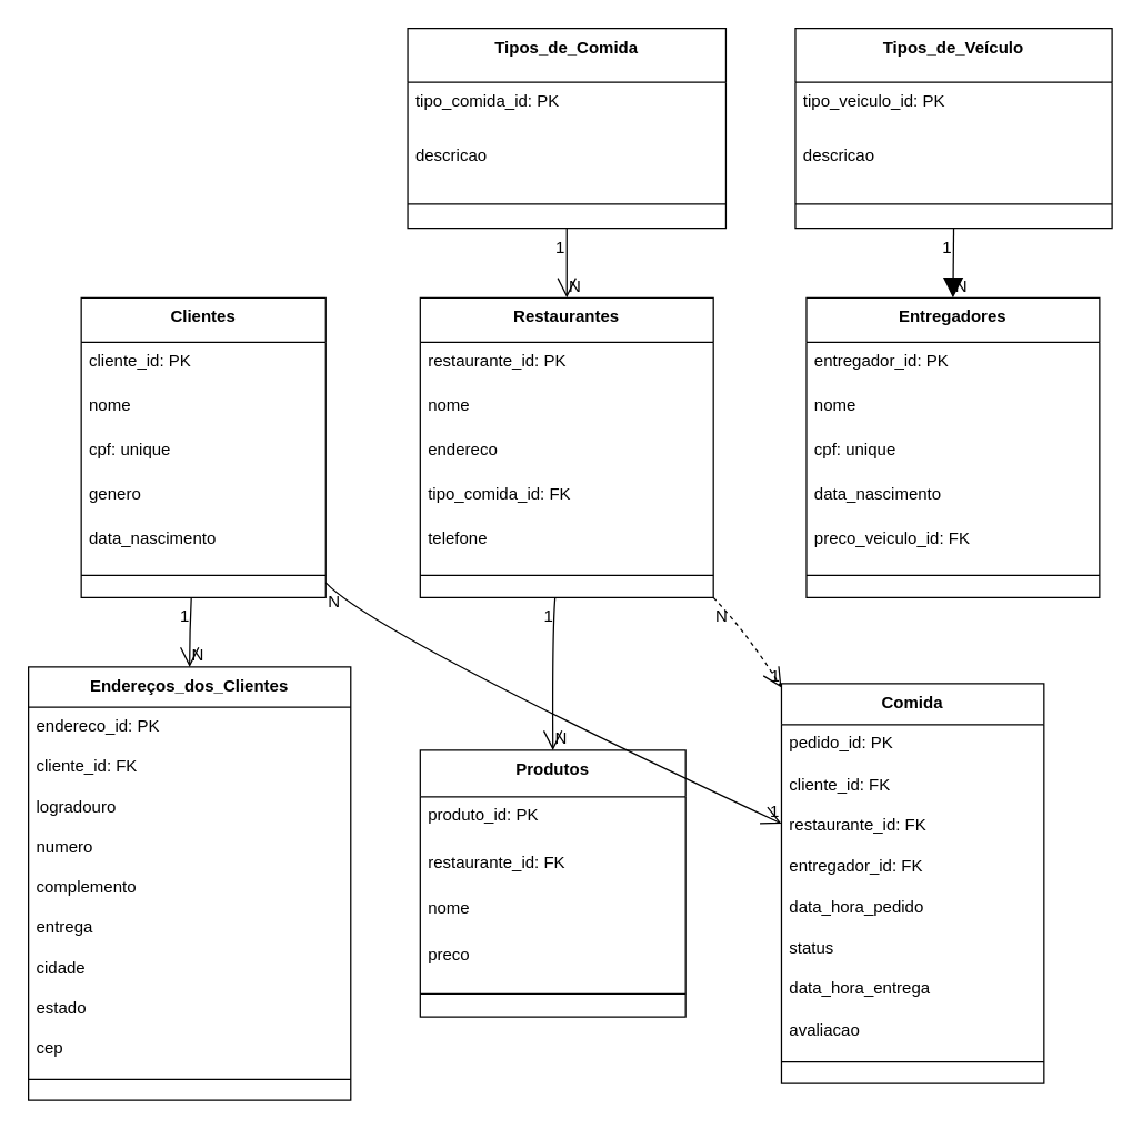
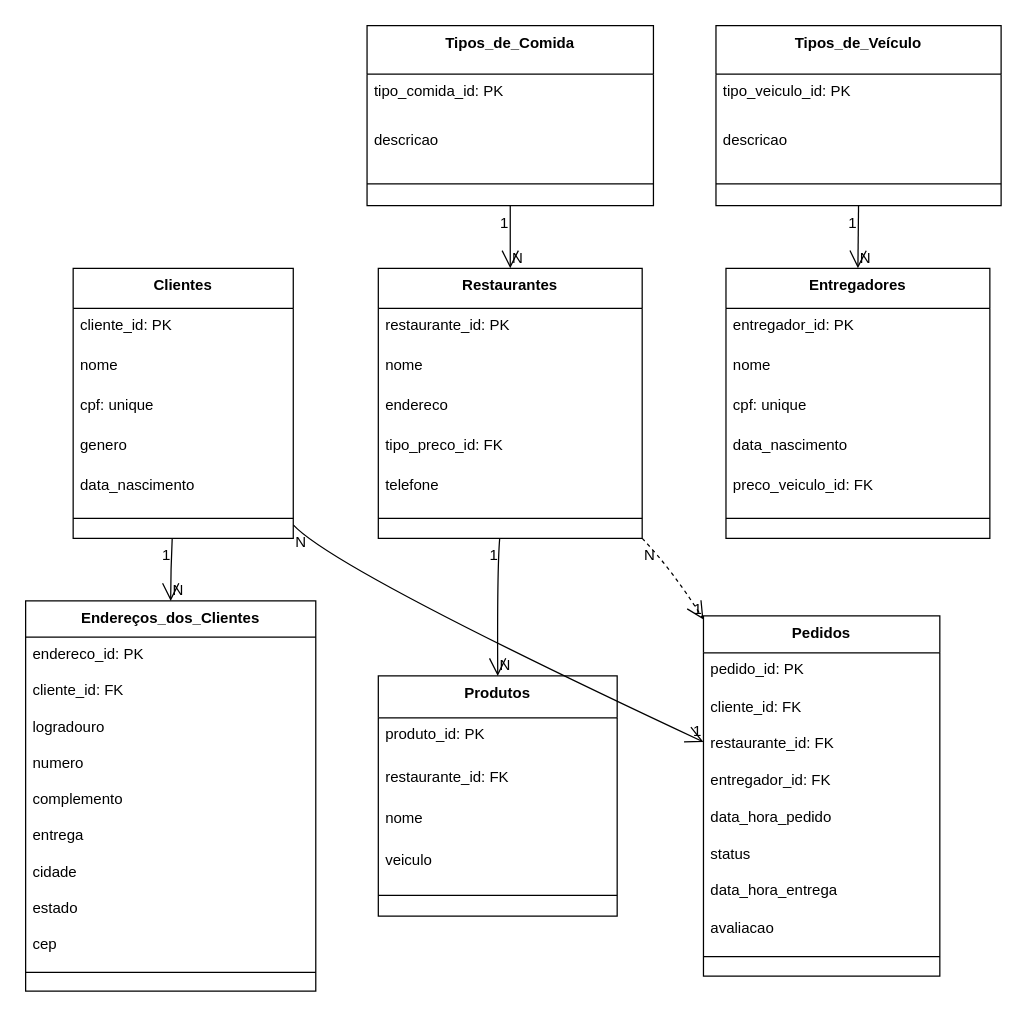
- <mxCell id="67" value="" style="curved=1;startArrow=none;endArrow=block;endSize=12;exitX=0.5;exitY=1;entryX=0.5;entryY=0;" edge="1" parent="1" source="37" target="41"><mxGeometry relative="1" as="geometry"><Array as="points" /></mxGeometry></mxCell>
+ <mxCell id="67" value="" style="curved=1;startArrow=none;endArrow=open;endSize=12;exitX=0.5;exitY=1;entryX=0.5;entryY=0;" edge="1" parent="1" source="37" target="41"><mxGeometry relative="1" as="geometry"><Array as="points" /></mxGeometry></mxCell>
- <mxCell id="28" value="tipo_comida_id: FK" style="text;strokeColor=none;fillColor=none;align=left;verticalAlign=top;spacingLeft=4;spacingRight=4;overflow=hidden;rotatable=0;points=[[0,0.5],[1,0.5]];portConstraint=eastwest;" vertex="1" parent="24"><mxGeometry y="128" width="211" height="32" as="geometry" /></mxCell>
+ <mxCell id="28" value="tipo_preco_id: FK" style="text;strokeColor=none;fillColor=none;align=left;verticalAlign=top;spacingLeft=4;spacingRight=4;overflow=hidden;rotatable=0;points=[[0,0.5],[1,0.5]];portConstraint=eastwest;" vertex="1" parent="24"><mxGeometry y="128" width="211" height="32" as="geometry" /></mxCell>
- <mxCell id="48" value="Comida" style="swimlane;fontStyle=1;align=center;verticalAlign=top;childLayout=stackLayout;horizontal=1;startSize=29.474;horizontalStack=0;resizeParent=1;resizeParentMax=0;resizeLast=0;collapsible=0;marginBottom=0;" vertex="1" parent="1"><mxGeometry x="562" y="492" width="189" height="288" as="geometry" /></mxCell>
+ <mxCell id="48" value="Pedidos" style="swimlane;fontStyle=1;align=center;verticalAlign=top;childLayout=stackLayout;horizontal=1;startSize=29.474;horizontalStack=0;resizeParent=1;resizeParentMax=0;resizeLast=0;collapsible=0;marginBottom=0;" vertex="1" parent="1"><mxGeometry x="562" y="492" width="189" height="288" as="geometry" /></mxCell>
- <mxCell id="35" value="preco" style="text;strokeColor=none;fillColor=none;align=left;verticalAlign=top;spacingLeft=4;spacingRight=4;overflow=hidden;rotatable=0;points=[[0,0.5],[1,0.5]];portConstraint=eastwest;" vertex="1" parent="31"><mxGeometry y="134" width="191" height="33" as="geometry" /></mxCell>
+ <mxCell id="35" value="veiculo" style="text;strokeColor=none;fillColor=none;align=left;verticalAlign=top;spacingLeft=4;spacingRight=4;overflow=hidden;rotatable=0;points=[[0,0.5],[1,0.5]];portConstraint=eastwest;" vertex="1" parent="31"><mxGeometry y="134" width="191" height="33" as="geometry" /></mxCell>
